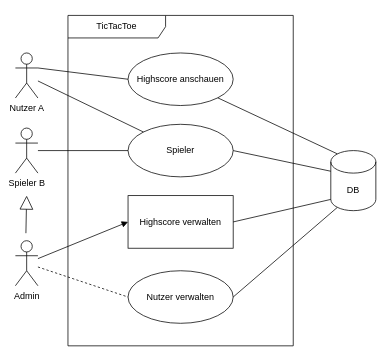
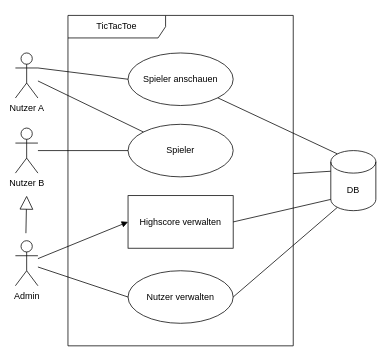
- <mxCell id="17" value="Highscore anschauen" style="ellipse;whiteSpace=wrap;html=1;" vertex="1" parent="1"><mxGeometry x="170" y="70" width="140" height="70" as="geometry" /></mxCell>
+ <mxCell id="17" value="Spieler anschauen" style="ellipse;whiteSpace=wrap;html=1;" vertex="1" parent="1"><mxGeometry x="170" y="70" width="140" height="70" as="geometry" /></mxCell>
- <mxCell id="9" value="" style="endArrow=none;html=1;entryX=1;entryY=0.5;entryDx=0;entryDy=0;exitX=0;exitY=0;exitDx=0;exitDy=27.5;exitPerimeter=0;" edge="1" parent="1" source="8" target="5"><mxGeometry width="50" height="50" relative="1" as="geometry"><mxPoint x="220" y="310" as="sourcePoint" /><mxPoint x="270" y="260" as="targetPoint" /></mxGeometry></mxCell>
+ <mxCell id="9" value="" style="endArrow=none;html=1;exitX=0;exitY=0;exitDx=0;exitDy=27.5;exitPerimeter=0;" edge="1" parent="1" source="8" target="2"><mxGeometry width="50" height="50" relative="1" as="geometry"><mxPoint x="220" y="310" as="sourcePoint" /><mxPoint x="270" y="260" as="targetPoint" /></mxGeometry></mxCell>
- <mxCell id="4" value="Spieler B" style="shape=umlActor;verticalLabelPosition=bottom;verticalAlign=top;html=1;" vertex="1" parent="1"><mxGeometry x="20" y="170" width="30" height="60" as="geometry" /></mxCell>
+ <mxCell id="4" value="Nutzer B" style="shape=umlActor;verticalLabelPosition=bottom;verticalAlign=top;html=1;" vertex="1" parent="1"><mxGeometry x="20" y="170" width="30" height="60" as="geometry" /></mxCell>
- <mxCell id="15" value="" style="endArrow=none;html=1;entryX=0;entryY=0.5;entryDx=0;entryDy=0;dashed=1;" edge="1" parent="1" source="10" target="14"><mxGeometry width="50" height="50" relative="1" as="geometry"><mxPoint x="60" y="353.889" as="sourcePoint" /><mxPoint x="180" y="305" as="targetPoint" /></mxGeometry></mxCell>
+ <mxCell id="15" value="" style="endArrow=none;html=1;entryX=0;entryY=0.5;entryDx=0;entryDy=0;" edge="1" parent="1" source="10" target="14"><mxGeometry width="50" height="50" relative="1" as="geometry"><mxPoint x="60" y="353.889" as="sourcePoint" /><mxPoint x="180" y="305" as="targetPoint" /></mxGeometry></mxCell>
